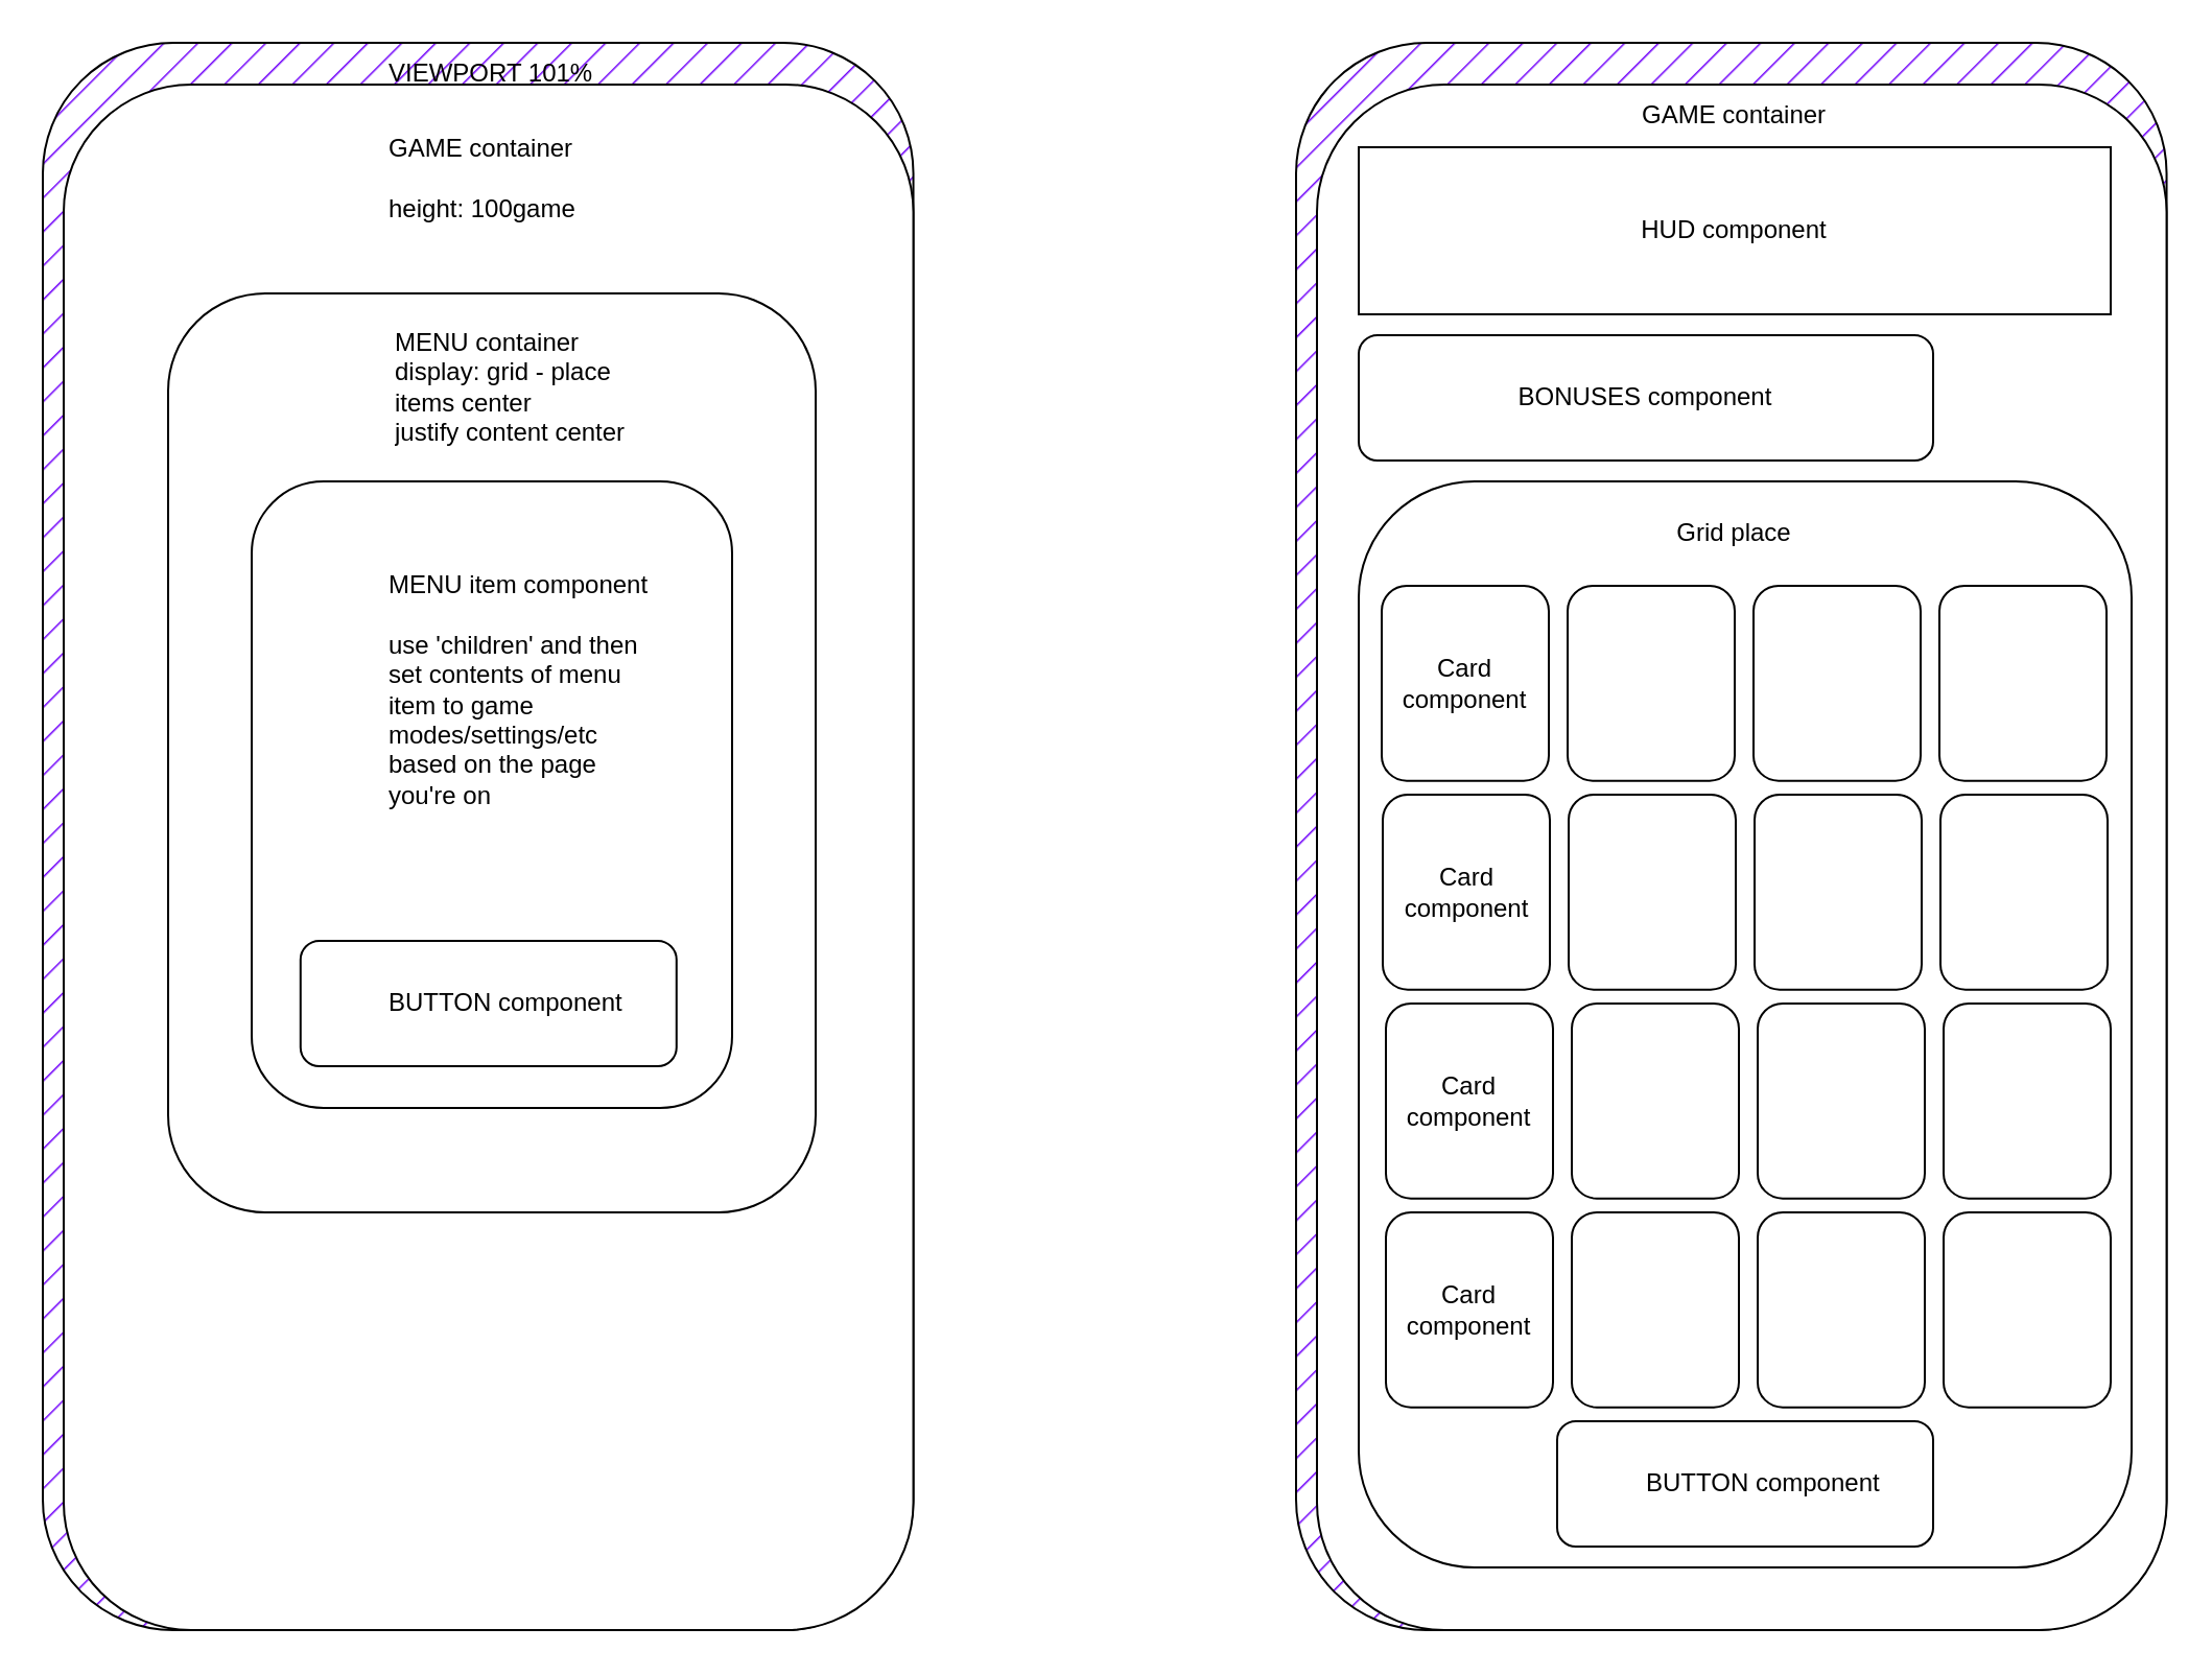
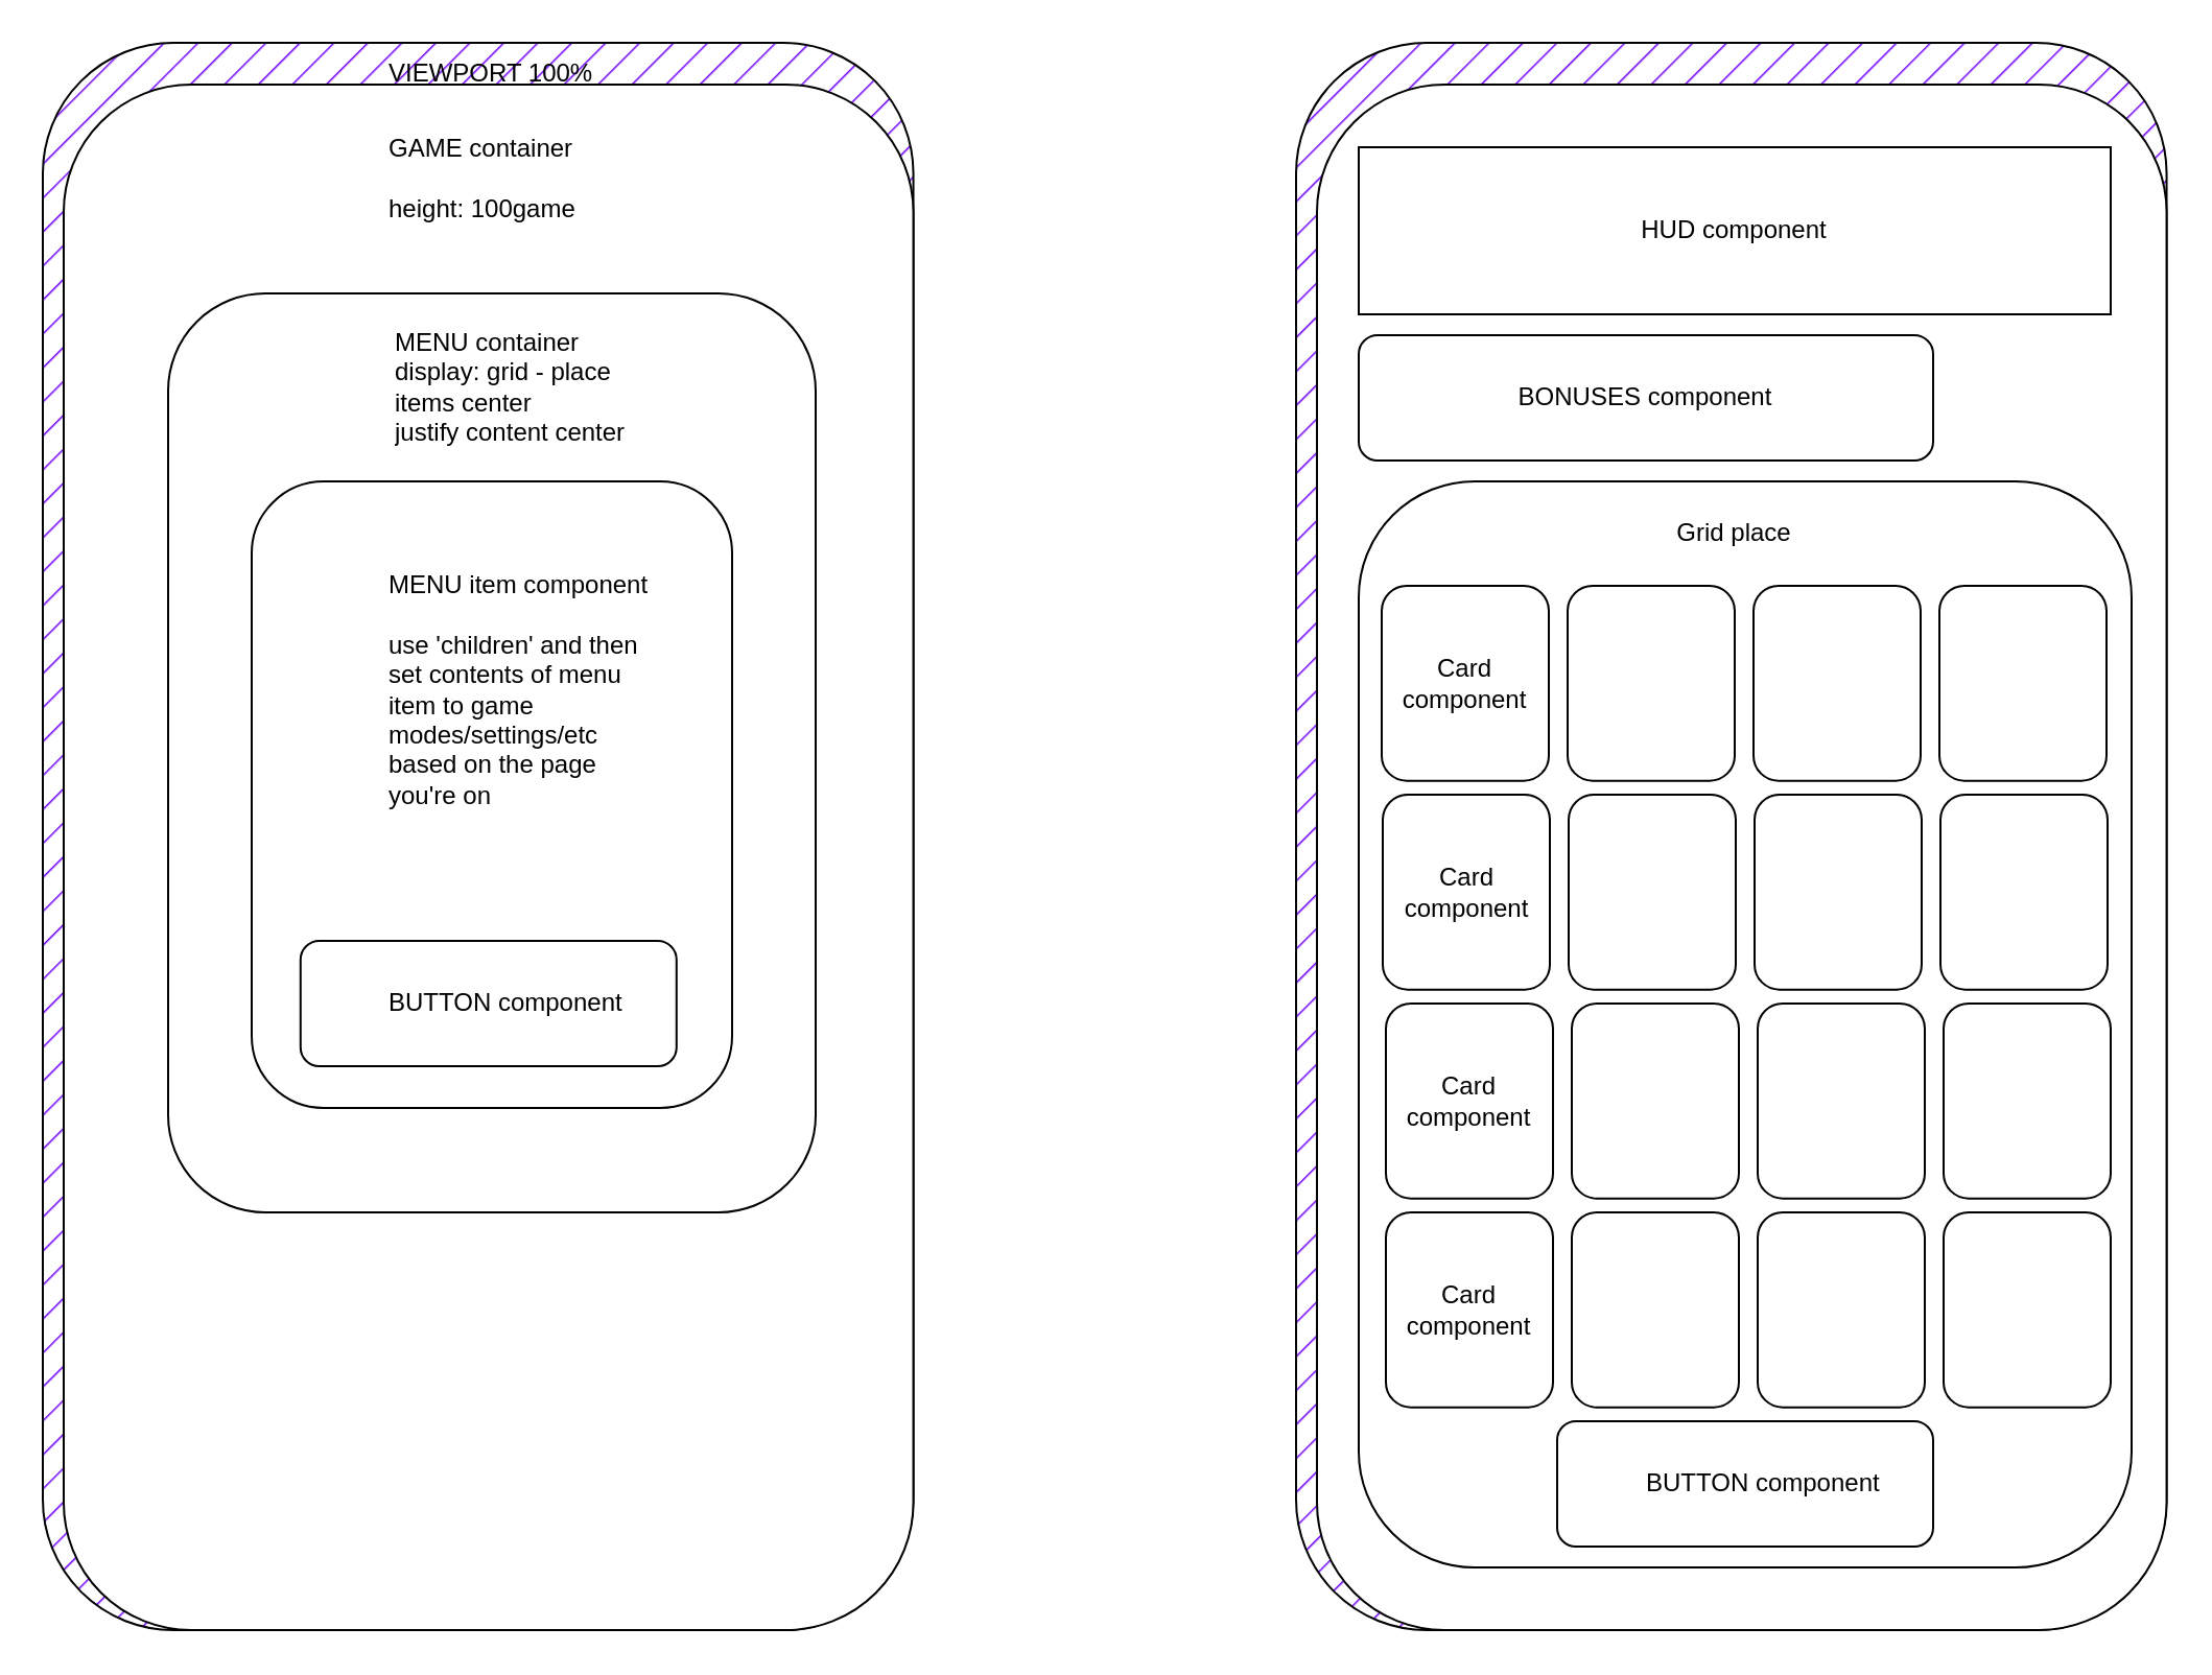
- <mxCell id="3" value="VIEWPORT 101%" style="text;strokeColor=none;fillColor=none;align=left;verticalAlign=middle;spacingLeft=4;spacingRight=4;overflow=hidden;points=[[0,0.5],[1,0.5]];portConstraint=eastwest;rotatable=0;whiteSpace=wrap;html=1;" vertex="1" parent="1"><mxGeometry x="180" y="20" width="140" height="30" as="geometry" /></mxCell>
+ <mxCell id="3" value="VIEWPORT 100%" style="text;strokeColor=none;fillColor=none;align=left;verticalAlign=middle;spacingLeft=4;spacingRight=4;overflow=hidden;points=[[0,0.5],[1,0.5]];portConstraint=eastwest;rotatable=0;whiteSpace=wrap;html=1;" vertex="1" parent="1"><mxGeometry x="180" y="20" width="140" height="30" as="geometry" /></mxCell>
- <mxCell id="14" value="GAME container" style="text;strokeColor=none;fillColor=none;align=left;verticalAlign=middle;spacingLeft=4;spacingRight=4;overflow=hidden;points=[[0,0.5],[1,0.5]];portConstraint=eastwest;rotatable=0;whiteSpace=wrap;html=1;" vertex="1" parent="1"><mxGeometry x="780" y="40" width="140" height="30" as="geometry" /></mxCell>
